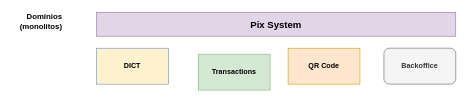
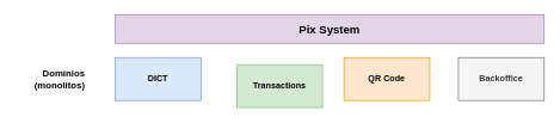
- <mxCell id="7" value="Domínios (monolitos)" style="text;html=1;align=right;verticalAlign=middle;whiteSpace=wrap;rounded=0;fontStyle=1;fontSize=13;" vertex="1" parent="1"><mxGeometry x="5" y="20" width="100" height="30" as="geometry" /></mxCell>
+ <mxCell id="7" value="Domínios (monolitos)" style="text;html=1;align=right;verticalAlign=middle;whiteSpace=wrap;rounded=0;fontStyle=1;fontSize=13;" vertex="1" parent="1"><mxGeometry x="20" y="95" width="100" height="30" as="geometry" /></mxCell>
- <mxCell id="3" value="DICT" style="rounded=0;whiteSpace=wrap;html=1;fillColor=#fff2cc;strokeColor=#6c8ebf;fontStyle=1;" vertex="1" parent="1"><mxGeometry x="160" y="80" width="120" height="60" as="geometry" /></mxCell>
+ <mxCell id="3" value="DICT" style="rounded=0;whiteSpace=wrap;html=1;fillColor=#dae8fc;strokeColor=#6c8ebf;fontStyle=1" vertex="1" parent="1"><mxGeometry x="160" y="80" width="120" height="60" as="geometry" /></mxCell>
- <mxCell id="6" value="Backoffice" style="whiteSpace=wrap;html=1;fillColor=#f5f5f5;strokeColor=#666666;fontColor=#333333;fontStyle=1;rounded=1;" vertex="1" parent="1"><mxGeometry x="640" y="80" width="120" height="60" as="geometry" /></mxCell>
+ <mxCell id="6" value="Backoffice" style="rounded=0;whiteSpace=wrap;html=1;fillColor=#f5f5f5;strokeColor=#666666;fontColor=#333333;fontStyle=1" vertex="1" parent="1"><mxGeometry x="640" y="80" width="120" height="60" as="geometry" /></mxCell>
